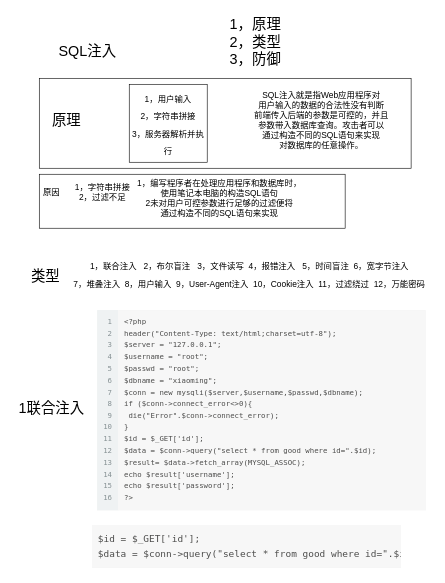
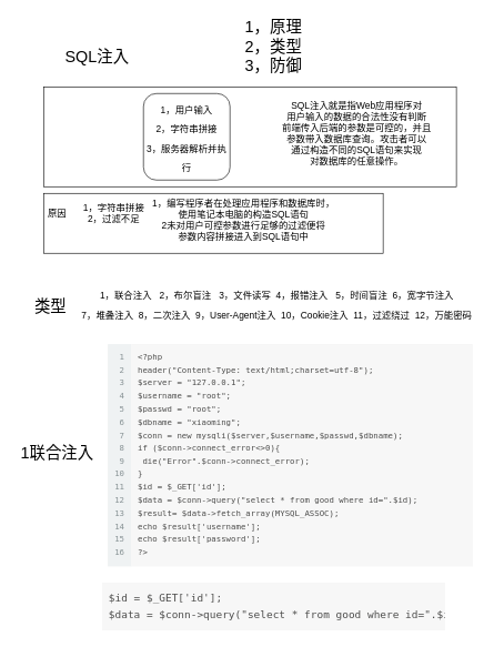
- <mxCell id="5" value="&lt;font style=&quot;vertical-align: inherit;&quot;&gt;&lt;font style=&quot;vertical-align: inherit;&quot;&gt;1，原理&lt;br&gt;2，类型&lt;br&gt;3，防御&lt;br&gt;&lt;/font&gt;&lt;/font&gt;" style="text;html=1;align=center;verticalAlign=middle;resizable=0;points=[];autosize=1;strokeColor=none;fillColor=none;fontSize=24;" vertex="1" parent="1"><mxGeometry x="370" y="20" width="110" height="100" as="geometry" /></mxCell>
+ <mxCell id="5" value="&lt;font style=&quot;vertical-align: inherit;&quot;&gt;&lt;font style=&quot;vertical-align: inherit;&quot;&gt;1，原理&lt;br&gt;2，类型&lt;br&gt;3，防御&lt;br&gt;&lt;/font&gt;&lt;/font&gt;" style="text;html=1;align=center;verticalAlign=middle;resizable=0;points=[];autosize=1;strokeColor=none;fillColor=none;fontSize=24;" vertex="1" parent="1"><mxGeometry x="355" y="20" width="110" height="100" as="geometry" /></mxCell>
- <mxCell id="6" value="&lt;font style=&quot;vertical-align: inherit;&quot;&gt;&lt;font style=&quot;vertical-align: inherit;&quot;&gt;&lt;br&gt;原理&lt;/font&gt;&lt;/font&gt;" style="text;html=1;align=center;verticalAlign=middle;resizable=0;points=[];autosize=1;strokeColor=none;fillColor=none;fontSize=24;" vertex="1" parent="1"><mxGeometry x="75" y="150" width="70" height="70" as="geometry" /></mxCell>
- <mxCell id="7" value="&lt;font style=&quot;vertical-align: inherit;&quot;&gt;&lt;font style=&quot;vertical-align: inherit;&quot;&gt;&lt;font style=&quot;font-size: 14px;&quot;&gt;&lt;font style=&quot;&quot;&gt;&lt;font style=&quot;vertical-align: inherit;&quot;&gt;&lt;font style=&quot;vertical-align: inherit;&quot;&gt;&lt;font style=&quot;vertical-align: inherit;&quot;&gt;&lt;font style=&quot;vertical-align: inherit;&quot;&gt;&lt;font style=&quot;vertical-align: inherit;&quot;&gt;&lt;font style=&quot;vertical-align: inherit;&quot;&gt;&lt;font style=&quot;vertical-align: inherit;&quot;&gt;&lt;font style=&quot;vertical-align: inherit;&quot;&gt;1，用户输入&lt;/font&gt;&lt;/font&gt;&lt;/font&gt;&lt;/font&gt;&lt;/font&gt;&lt;/font&gt;&lt;/font&gt;&lt;/font&gt;&lt;br&gt;&lt;font style=&quot;vertical-align: inherit;&quot;&gt;&lt;font style=&quot;vertical-align: inherit;&quot;&gt;&lt;font style=&quot;vertical-align: inherit;&quot;&gt;&lt;font style=&quot;vertical-align: inherit;&quot;&gt;&lt;font style=&quot;vertical-align: inherit;&quot;&gt;&lt;font style=&quot;vertical-align: inherit;&quot;&gt;&lt;font style=&quot;vertical-align: inherit;&quot;&gt;&lt;font style=&quot;vertical-align: inherit;&quot;&gt;2，字符串拼接&lt;br&gt;&lt;/font&gt;&lt;/font&gt;&lt;/font&gt;&lt;/font&gt;&lt;/font&gt;&lt;/font&gt;&lt;/font&gt;&lt;/font&gt;&lt;/font&gt;&lt;font style=&quot;vertical-align: inherit;&quot;&gt;&lt;font style=&quot;vertical-align: inherit;&quot;&gt;3，服务器解析并执行&lt;/font&gt;&lt;/font&gt;&lt;/font&gt;&lt;br&gt;&lt;/font&gt;&lt;/font&gt;" style="whiteSpace=wrap;html=1;aspect=fixed;fontSize=24;" vertex="1" parent="1"><mxGeometry x="215" y="140" width="130" height="130" as="geometry" /></mxCell>
+ <mxCell id="7" value="&lt;font style=&quot;vertical-align: inherit;&quot;&gt;&lt;font style=&quot;vertical-align: inherit;&quot;&gt;&lt;font style=&quot;font-size: 14px;&quot;&gt;&lt;font style=&quot;&quot;&gt;&lt;font style=&quot;vertical-align: inherit;&quot;&gt;&lt;font style=&quot;vertical-align: inherit;&quot;&gt;&lt;font style=&quot;vertical-align: inherit;&quot;&gt;&lt;font style=&quot;vertical-align: inherit;&quot;&gt;&lt;font style=&quot;vertical-align: inherit;&quot;&gt;&lt;font style=&quot;vertical-align: inherit;&quot;&gt;&lt;font style=&quot;vertical-align: inherit;&quot;&gt;&lt;font style=&quot;vertical-align: inherit;&quot;&gt;1，用户输入&lt;/font&gt;&lt;/font&gt;&lt;/font&gt;&lt;/font&gt;&lt;/font&gt;&lt;/font&gt;&lt;/font&gt;&lt;/font&gt;&lt;br&gt;&lt;font style=&quot;vertical-align: inherit;&quot;&gt;&lt;font style=&quot;vertical-align: inherit;&quot;&gt;&lt;font style=&quot;vertical-align: inherit;&quot;&gt;&lt;font style=&quot;vertical-align: inherit;&quot;&gt;&lt;font style=&quot;vertical-align: inherit;&quot;&gt;&lt;font style=&quot;vertical-align: inherit;&quot;&gt;&lt;font style=&quot;vertical-align: inherit;&quot;&gt;&lt;font style=&quot;vertical-align: inherit;&quot;&gt;2，字符串拼接&lt;br&gt;&lt;/font&gt;&lt;/font&gt;&lt;/font&gt;&lt;/font&gt;&lt;/font&gt;&lt;/font&gt;&lt;/font&gt;&lt;/font&gt;&lt;/font&gt;&lt;font style=&quot;vertical-align: inherit;&quot;&gt;&lt;font style=&quot;vertical-align: inherit;&quot;&gt;3，服务器解析并执行&lt;/font&gt;&lt;/font&gt;&lt;/font&gt;&lt;br&gt;&lt;/font&gt;&lt;/font&gt;" style="whiteSpace=wrap;html=1;aspect=fixed;fontSize=24;rounded=1;" vertex="1" parent="1"><mxGeometry x="215" y="140" width="130" height="130" as="geometry" /></mxCell>
- <mxCell id="11" value="&lt;font style=&quot;vertical-align: inherit;&quot;&gt;&lt;font style=&quot;vertical-align: inherit;&quot;&gt;&lt;font style=&quot;vertical-align: inherit;&quot;&gt;&lt;font style=&quot;vertical-align: inherit;&quot;&gt;&lt;font style=&quot;vertical-align: inherit;&quot;&gt;&lt;font style=&quot;vertical-align: inherit;&quot;&gt;1，编写程序者在处理应用程序和数据库时，&lt;/font&gt;&lt;/font&gt;&lt;br&gt;&lt;font style=&quot;vertical-align: inherit;&quot;&gt;&lt;font style=&quot;vertical-align: inherit;&quot;&gt;使用笔记本电脑的构造SQL语句&lt;br&gt;&lt;/font&gt;&lt;/font&gt;&lt;font style=&quot;vertical-align: inherit;&quot;&gt;&lt;font style=&quot;vertical-align: inherit;&quot;&gt;2未对用户可控参数进行足够的过滤便将&lt;br&gt;&lt;/font&gt;&lt;/font&gt;&lt;font style=&quot;vertical-align: inherit;&quot;&gt;&lt;font style=&quot;vertical-align: inherit;&quot;&gt;通过构造不同的SQL语句来实现&lt;/font&gt;&lt;/font&gt;&lt;br&gt;&lt;/font&gt;&lt;/font&gt;&lt;/font&gt;&lt;/font&gt;" style="text;html=1;align=center;verticalAlign=middle;resizable=0;points=[];autosize=1;strokeColor=none;fillColor=none;fontSize=14;" vertex="1" parent="1"><mxGeometry x="215" y="290" width="300" height="80" as="geometry" /></mxCell>
+ <mxCell id="11" value="&lt;font style=&quot;vertical-align: inherit;&quot;&gt;&lt;font style=&quot;vertical-align: inherit;&quot;&gt;&lt;font style=&quot;vertical-align: inherit;&quot;&gt;&lt;font style=&quot;vertical-align: inherit;&quot;&gt;&lt;font style=&quot;vertical-align: inherit;&quot;&gt;&lt;font style=&quot;vertical-align: inherit;&quot;&gt;1，编写程序者在处理应用程序和数据库时，&lt;/font&gt;&lt;/font&gt;&lt;br&gt;&lt;font style=&quot;vertical-align: inherit;&quot;&gt;&lt;font style=&quot;vertical-align: inherit;&quot;&gt;使用笔记本电脑的构造SQL语句&lt;br&gt;&lt;/font&gt;&lt;/font&gt;&lt;font style=&quot;vertical-align: inherit;&quot;&gt;&lt;font style=&quot;vertical-align: inherit;&quot;&gt;2未对用户可控参数进行足够的过滤便将&lt;br&gt;&lt;/font&gt;&lt;/font&gt;&lt;font style=&quot;vertical-align: inherit;&quot;&gt;&lt;font style=&quot;vertical-align: inherit;&quot;&gt;参数内容拼接进入到SQL语句中&lt;/font&gt;&lt;/font&gt;&lt;br&gt;&lt;/font&gt;&lt;/font&gt;&lt;/font&gt;&lt;/font&gt;" style="text;html=1;align=center;verticalAlign=middle;resizable=0;points=[];autosize=1;strokeColor=none;fillColor=none;fontSize=14;" vertex="1" parent="1"><mxGeometry x="215" y="290" width="300" height="80" as="geometry" /></mxCell>
- <mxCell id="13" value="&lt;font style=&quot;vertical-align: inherit;&quot;&gt;&lt;font style=&quot;vertical-align: inherit;&quot;&gt;&lt;font style=&quot;font-size: 14px;&quot;&gt;&lt;font style=&quot;vertical-align: inherit;&quot;&gt;&lt;font style=&quot;vertical-align: inherit;&quot;&gt;&lt;font style=&quot;vertical-align: inherit;&quot;&gt;&lt;font style=&quot;vertical-align: inherit;&quot;&gt;1，联合注入&amp;nbsp; &amp;nbsp;2，布尔盲注&amp;nbsp; &amp;nbsp;3，文件读写&amp;nbsp; 4，报错注入&amp;nbsp; &amp;nbsp;5，时间盲注&amp;nbsp; 6，宽字节注入&lt;br&gt;&lt;/font&gt;&lt;/font&gt;&lt;/font&gt;&lt;/font&gt;&lt;font style=&quot;vertical-align: inherit;&quot;&gt;&lt;font style=&quot;vertical-align: inherit;&quot;&gt;7，堆叠注入&amp;nbsp; 8，用户输入&amp;nbsp; 9，User-Agent注入&amp;nbsp; 10，Cookie注入&amp;nbsp; 11，过滤绕过&amp;nbsp; 12，万能密码&lt;/font&gt;&lt;/font&gt;&lt;br&gt;&lt;/font&gt;&lt;br&gt;&lt;/font&gt;&lt;/font&gt;" style="text;html=1;align=center;verticalAlign=middle;resizable=0;points=[];autosize=1;strokeColor=none;fillColor=none;fontSize=24;" vertex="1" parent="1"><mxGeometry x="110" y="420" width="610" height="100" as="geometry" /></mxCell>
+ <mxCell id="13" value="&lt;font style=&quot;vertical-align: inherit;&quot;&gt;&lt;font style=&quot;vertical-align: inherit;&quot;&gt;&lt;font style=&quot;font-size: 14px;&quot;&gt;&lt;font style=&quot;vertical-align: inherit;&quot;&gt;&lt;font style=&quot;vertical-align: inherit;&quot;&gt;&lt;font style=&quot;vertical-align: inherit;&quot;&gt;&lt;font style=&quot;vertical-align: inherit;&quot;&gt;1，联合注入&amp;nbsp; &amp;nbsp;2，布尔盲注&amp;nbsp; &amp;nbsp;3，文件读写&amp;nbsp; 4，报错注入&amp;nbsp; &amp;nbsp;5，时间盲注&amp;nbsp; 6，宽字节注入&lt;br&gt;&lt;/font&gt;&lt;/font&gt;&lt;/font&gt;&lt;/font&gt;&lt;font style=&quot;vertical-align: inherit;&quot;&gt;&lt;font style=&quot;vertical-align: inherit;&quot;&gt;7，堆叠注入&amp;nbsp; 8，二次注入&amp;nbsp; 9，User-Agent注入&amp;nbsp; 10，Cookie注入&amp;nbsp; 11，过滤绕过&amp;nbsp; 12，万能密码&lt;/font&gt;&lt;/font&gt;&lt;br&gt;&lt;/font&gt;&lt;br&gt;&lt;/font&gt;&lt;/font&gt;" style="text;html=1;align=center;verticalAlign=middle;resizable=0;points=[];autosize=1;strokeColor=none;fillColor=none;fontSize=24;" vertex="1" parent="1"><mxGeometry x="110" y="420" width="610" height="100" as="geometry" /></mxCell>
